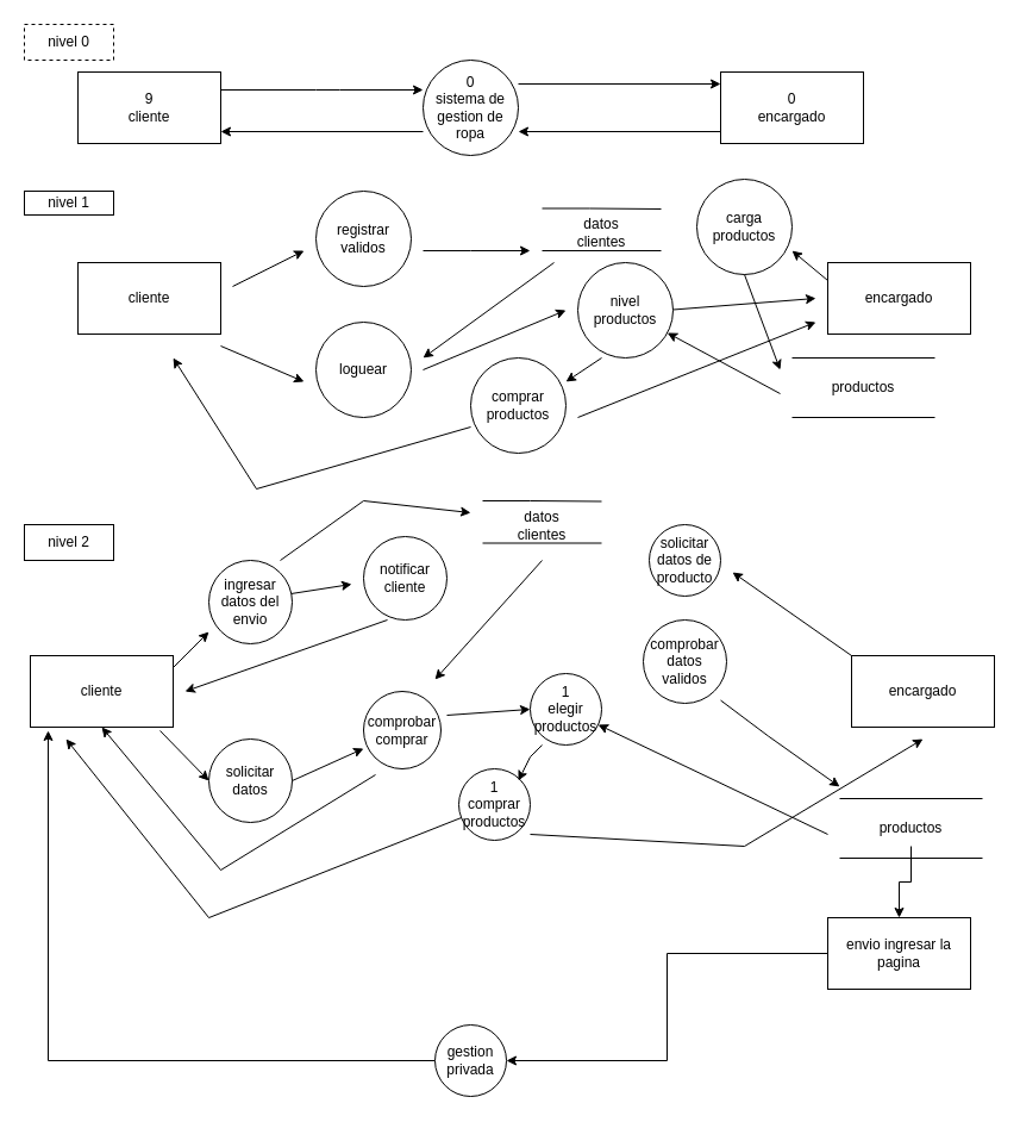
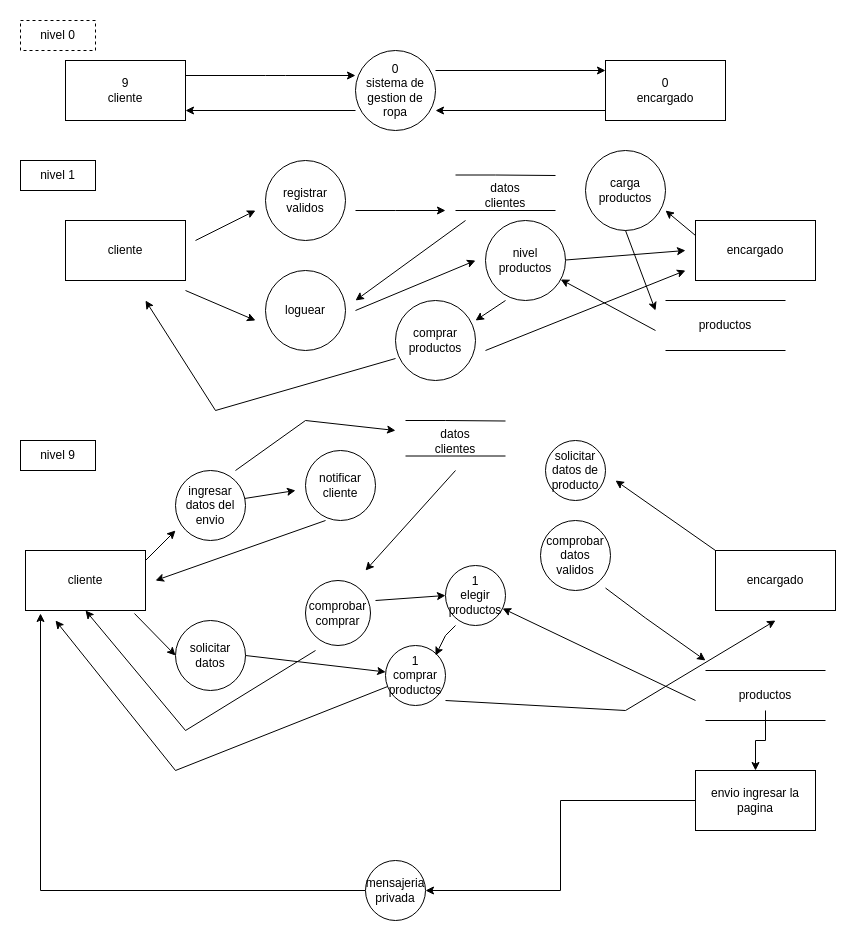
- <mxCell id="10" value="nivel 1" style="rounded=0;whiteSpace=wrap;html=1;" parent="1" vertex="1"><mxGeometry x="20" y="160" width="75" height="20" as="geometry" /></mxCell>
+ <mxCell id="10" value="nivel 1" style="rounded=0;whiteSpace=wrap;html=1;" parent="1" vertex="1"><mxGeometry x="20" y="160" width="75" height="30" as="geometry" /></mxCell>
- <mxCell id="36" value="nivel 2" style="rounded=0;whiteSpace=wrap;html=1;" parent="1" vertex="1"><mxGeometry x="20" y="440" width="75" height="30" as="geometry" /></mxCell>
+ <mxCell id="36" value="nivel 9" style="rounded=0;whiteSpace=wrap;html=1;" parent="1" vertex="1"><mxGeometry x="20" y="440" width="75" height="30" as="geometry" /></mxCell>
- <mxCell id="46" value="" style="endArrow=classic;html=1;rounded=0;entryX=0;entryY=0.738;entryDx=0;entryDy=0;entryPerimeter=0;exitX=1;exitY=0.5;exitDx=0;exitDy=0;" parent="1" source="39" target="42" edge="1"><mxGeometry width="50" height="50" relative="1" as="geometry"><mxPoint x="255" y="660" as="sourcePoint" /><mxPoint x="305" y="610" as="targetPoint" /></mxGeometry></mxCell>
+ <mxCell id="46" value="" style="endArrow=classic;html=1;rounded=0;exitX=1;exitY=0.5;exitDx=0;exitDy=0;" parent="1" source="39" target="50" edge="1"><mxGeometry width="50" height="50" relative="1" as="geometry"><mxPoint x="255" y="660" as="sourcePoint" /><mxPoint x="305" y="610" as="targetPoint" /></mxGeometry></mxCell>
- <mxCell id="72" value="gestion&lt;br&gt;privada" style="ellipse;whiteSpace=wrap;html=1;aspect=fixed;" vertex="1" parent="1"><mxGeometry x="365" y="860" width="60" height="60" as="geometry" /></mxCell>
+ <mxCell id="72" value="mensajeria&lt;br&gt;privada" style="ellipse;whiteSpace=wrap;html=1;aspect=fixed;" vertex="1" parent="1"><mxGeometry x="365" y="860" width="60" height="60" as="geometry" /></mxCell>
